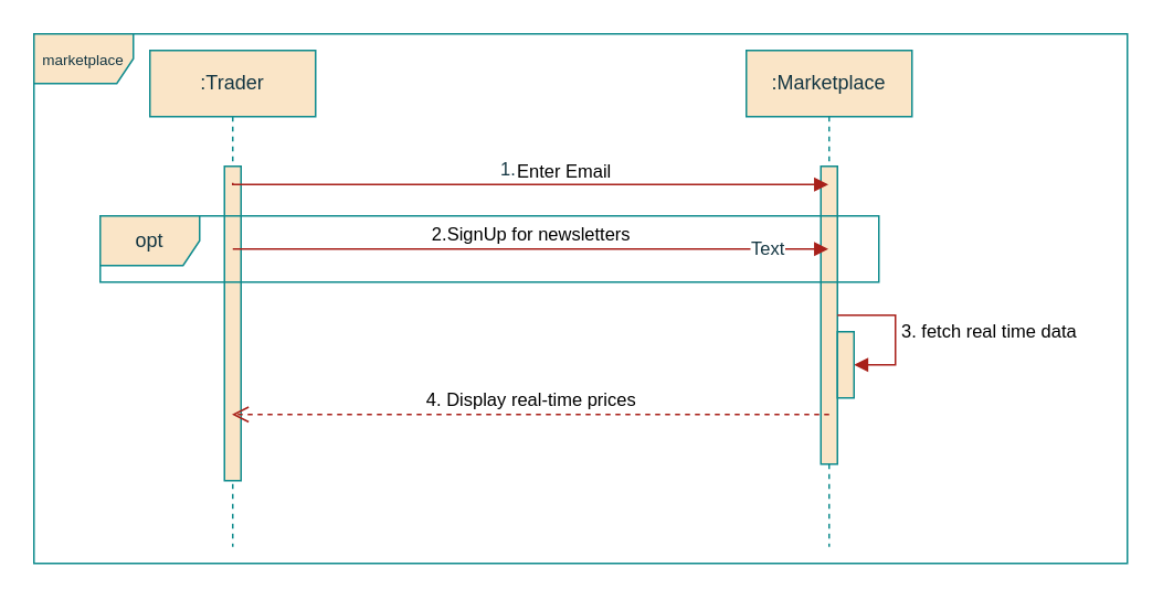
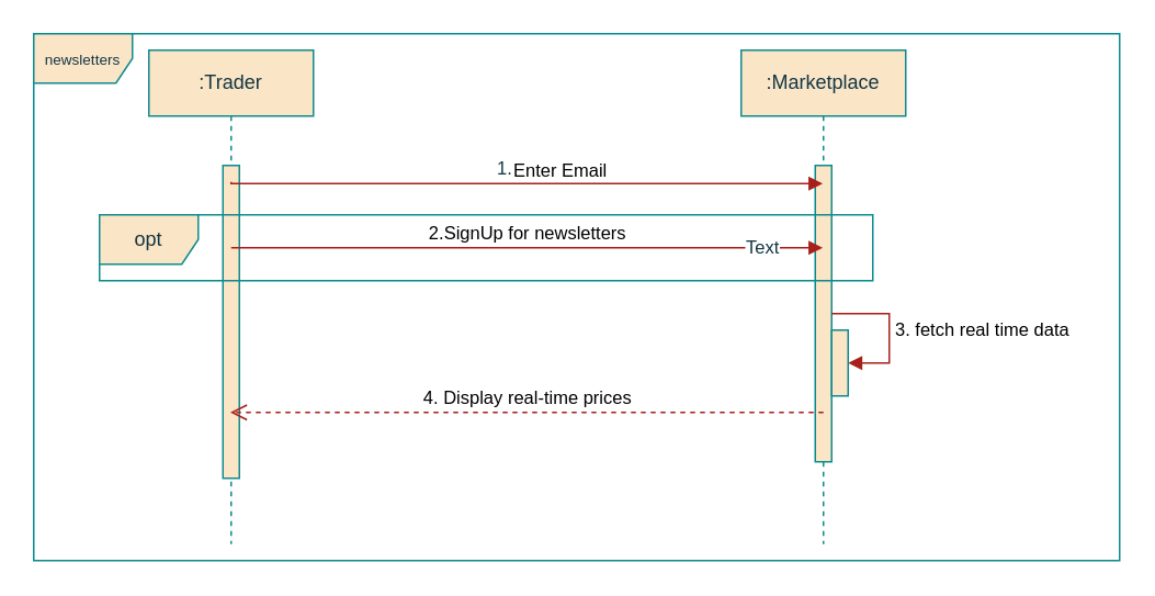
- <mxCell id="14" value="&lt;font style=&quot;font-size: 9px;&quot;&gt;marketplace&lt;/font&gt;" style="shape=umlFrame;whiteSpace=wrap;html=1;pointerEvents=0;labelBackgroundColor=none;fillColor=#FAE5C7;strokeColor=#0F8B8D;fontColor=#143642;" vertex="1" parent="1"><mxGeometry x="20" y="20" width="660" height="320" as="geometry" /></mxCell>
+ <mxCell id="14" value="&lt;font style=&quot;font-size: 9px;&quot;&gt;newsletters&lt;/font&gt;" style="shape=umlFrame;whiteSpace=wrap;html=1;pointerEvents=0;labelBackgroundColor=none;fillColor=#FAE5C7;strokeColor=#0F8B8D;fontColor=#143642;" vertex="1" parent="1"><mxGeometry x="20" y="20" width="660" height="320" as="geometry" /></mxCell>
